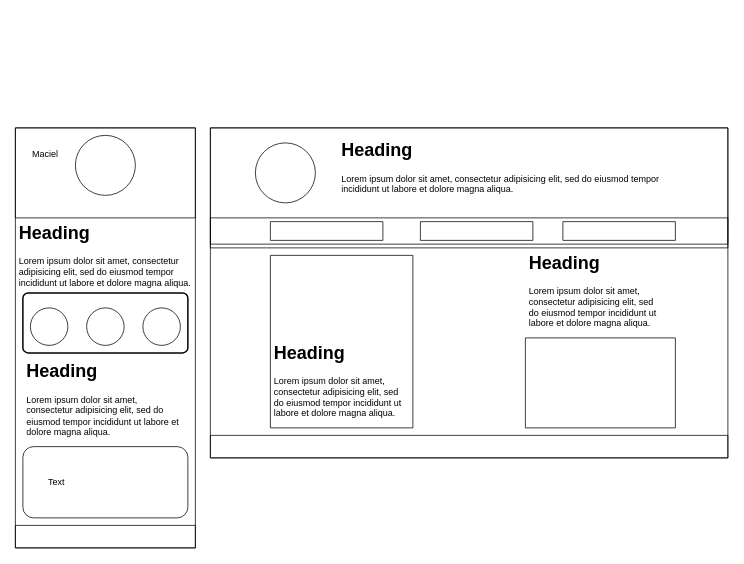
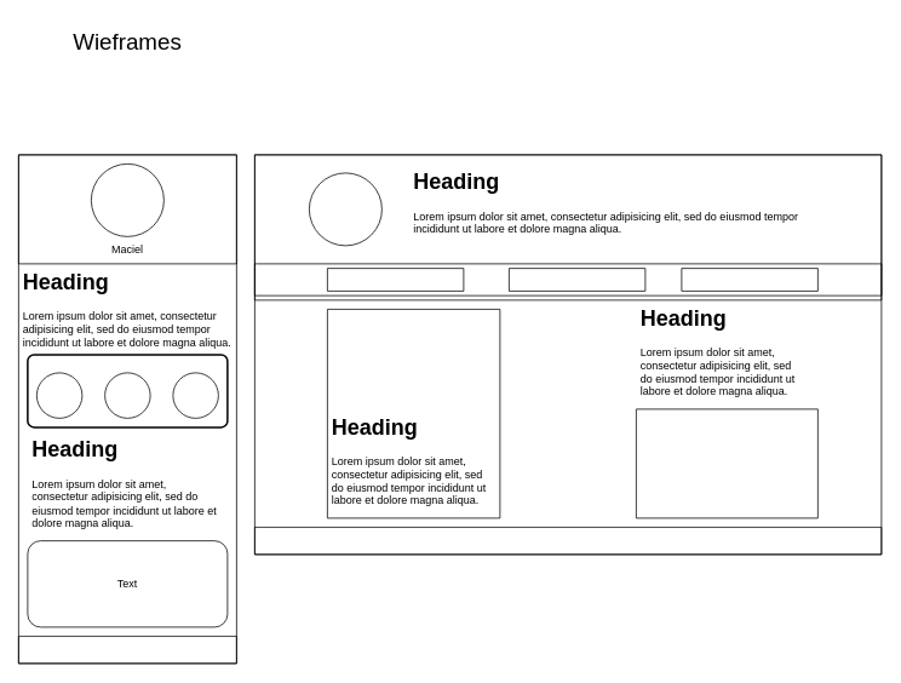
+ <mxCell id="2" value="Wieframes" style="text;html=1;strokeColor=none;fillColor=none;align=center;verticalAlign=middle;whiteSpace=wrap;rounded=0;fontSize=25;" vertex="1" parent="1"><mxGeometry x="20" y="20" width="240" height="50" as="geometry" /></mxCell>
- <mxCell id="6" value="Maciel" style="text;html=1;strokeColor=none;fillColor=none;align=center;verticalAlign=middle;whiteSpace=wrap;rounded=0;" vertex="1" parent="4"><mxGeometry x="10" y="20" width="60" height="30" as="geometry" /></mxCell>
+ <mxCell id="6" value="Maciel" style="text;html=1;strokeColor=none;fillColor=none;align=center;verticalAlign=middle;whiteSpace=wrap;rounded=0;" vertex="1" parent="4"><mxGeometry x="90" y="90" width="60" height="30" as="geometry" /></mxCell>
- <mxCell id="12" value="Text" style="text;html=1;strokeColor=none;fillColor=none;align=center;verticalAlign=middle;whiteSpace=wrap;rounded=0;" vertex="1" parent="3"><mxGeometry x="25" y="457.5" width="60" height="30" as="geometry" /></mxCell>
+ <mxCell id="12" value="Text" style="text;html=1;strokeColor=none;fillColor=none;align=center;verticalAlign=middle;whiteSpace=wrap;rounded=0;" vertex="1" parent="3"><mxGeometry x="90" y="457.5" width="60" height="30" as="geometry" /></mxCell>
